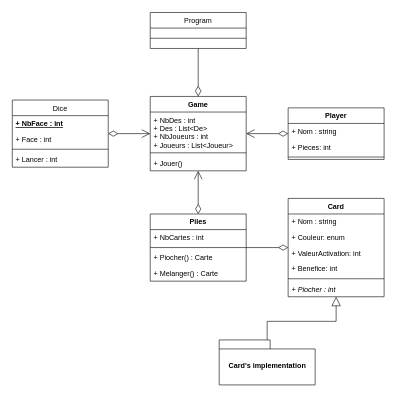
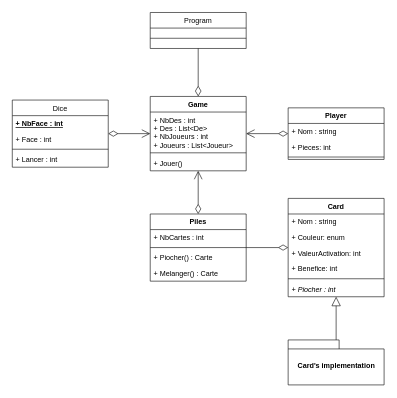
- <mxCell id="25" value="Card's implementation" style="shape=folder;fontStyle=1;spacingTop=10;tabWidth=85;tabHeight=15;tabPosition=left;html=1;" vertex="1" parent="1"><mxGeometry x="365" y="566" width="160" height="75" as="geometry" /></mxCell>
+ <mxCell id="25" value="Card's implementation" style="shape=folder;fontStyle=1;spacingTop=10;tabWidth=85;tabHeight=15;tabPosition=left;html=1;" vertex="1" parent="1"><mxGeometry x="480" y="566" width="160" height="75" as="geometry" /></mxCell>
